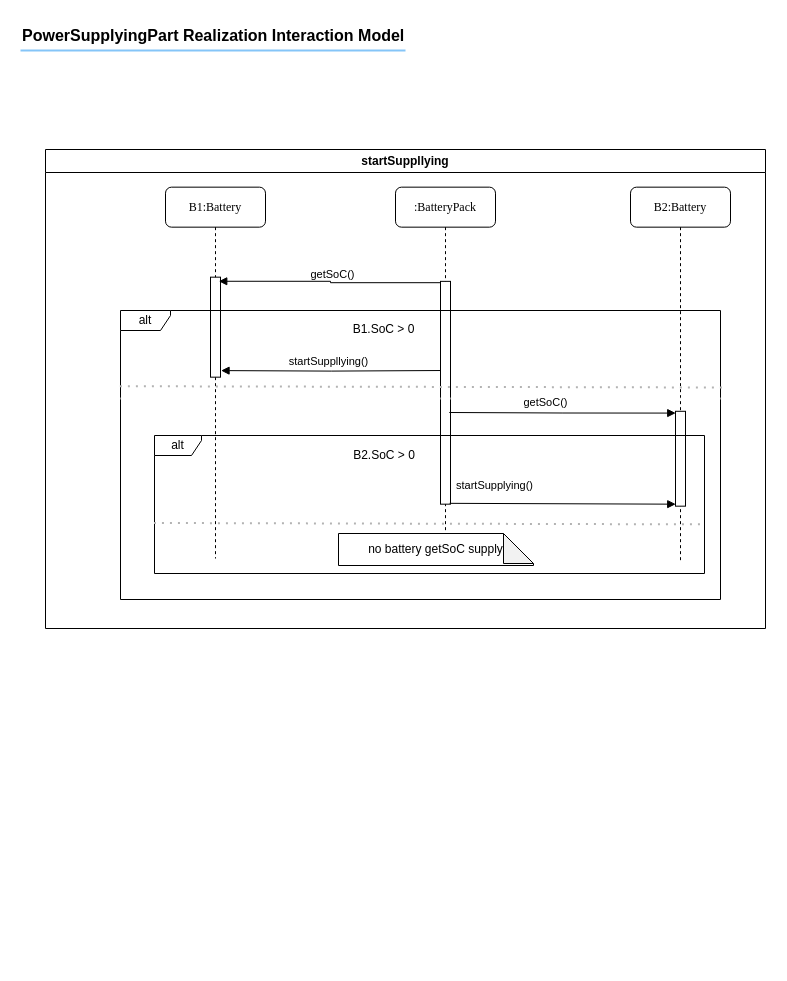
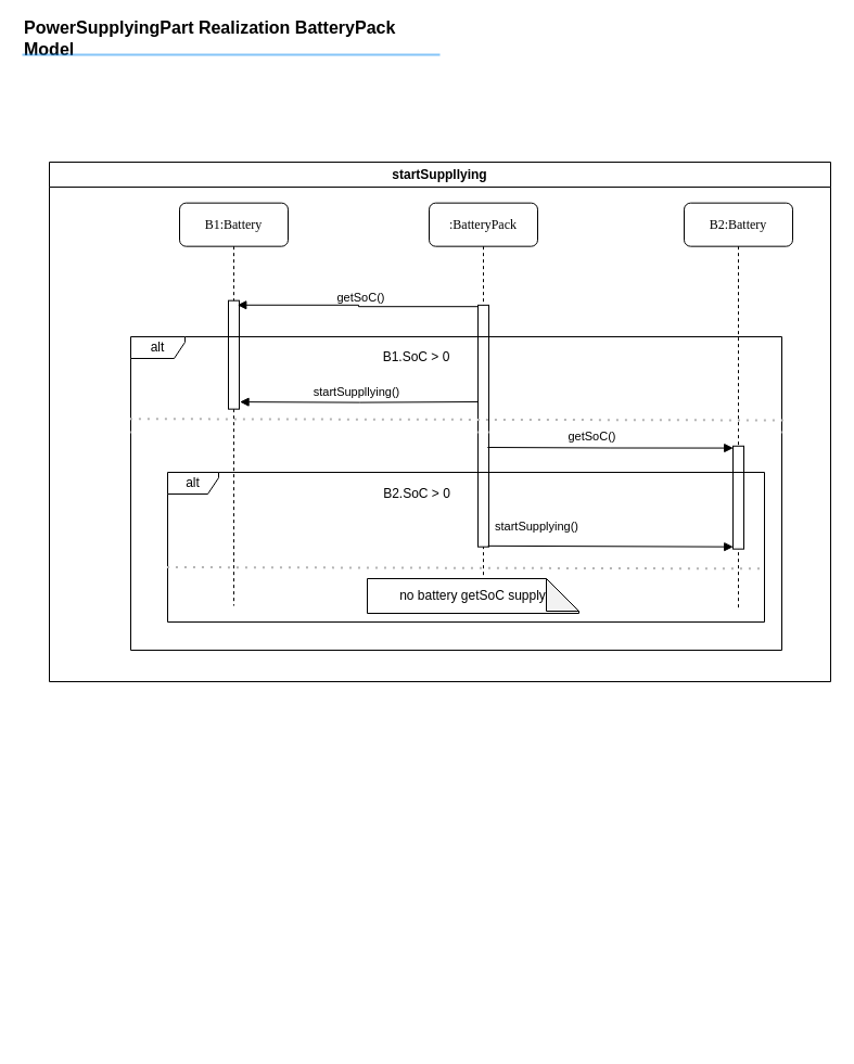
- <mxCell id="22" value="&lt;b&gt;PowerSupplyingPart Realization Interaction Model&lt;/b&gt;" style="text;fontSize=16;verticalAlign=middle;strokeColor=none;fillColor=none;whiteSpace=wrap;html=1;" parent="1" vertex="1"><mxGeometry x="20" y="20" width="388" height="30" as="geometry" /></mxCell>
+ <mxCell id="22" value="&lt;b&gt;PowerSupplyingPart Realization BatteryPack Model&lt;/b&gt;" style="text;fontSize=16;verticalAlign=middle;strokeColor=none;fillColor=none;whiteSpace=wrap;html=1;" parent="1" vertex="1"><mxGeometry x="20" y="20" width="388" height="30" as="geometry" /></mxCell>
